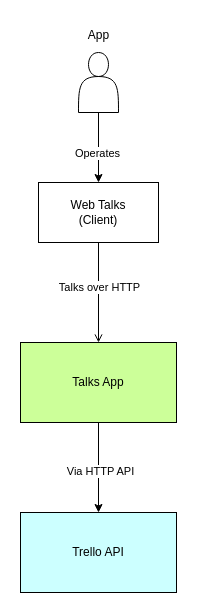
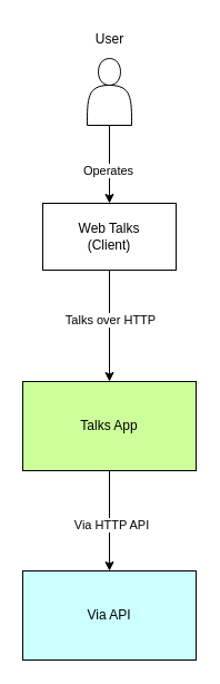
- <mxCell id="9" value="App" style="text;html=1;align=center;verticalAlign=middle;resizable=0;points=[];autosize=1;strokeColor=none;fillColor=none;" vertex="1" parent="1"><mxGeometry x="73" y="20" width="50" height="30" as="geometry" /></mxCell>
+ <mxCell id="9" value="User" style="text;html=1;align=center;verticalAlign=middle;resizable=0;points=[];autosize=1;strokeColor=none;fillColor=none;" vertex="1" parent="1"><mxGeometry x="73" y="20" width="50" height="30" as="geometry" /></mxCell>
- <mxCell id="5" value="" style="endArrow=open;html=1;rounded=0;exitX=0.5;exitY=1;exitDx=0;exitDy=0;entryX=0.5;entryY=0;entryDx=0;entryDy=0;" edge="1" parent="1" source="3" target="4"><mxGeometry width="50" height="50" relative="1" as="geometry"><mxPoint x="94" y="302" as="sourcePoint" /><mxPoint x="144" y="252" as="targetPoint" /></mxGeometry></mxCell>
+ <mxCell id="5" value="" style="endArrow=classic;html=1;rounded=0;exitX=0.5;exitY=1;exitDx=0;exitDy=0;entryX=0.5;entryY=0;entryDx=0;entryDy=0;" edge="1" parent="1" source="3" target="4"><mxGeometry width="50" height="50" relative="1" as="geometry"><mxPoint x="94" y="302" as="sourcePoint" /><mxPoint x="144" y="252" as="targetPoint" /></mxGeometry></mxCell>
- <mxCell id="10" value="Trello API" style="rounded=0;whiteSpace=wrap;html=1;fillColor=#CCFFFF;" vertex="1" parent="1"><mxGeometry x="20" y="512" width="156" height="80" as="geometry" /></mxCell>
+ <mxCell id="10" value="Via API" style="rounded=0;whiteSpace=wrap;html=1;fillColor=#CCFFFF;" vertex="1" parent="1"><mxGeometry x="20" y="512" width="156" height="80" as="geometry" /></mxCell>
